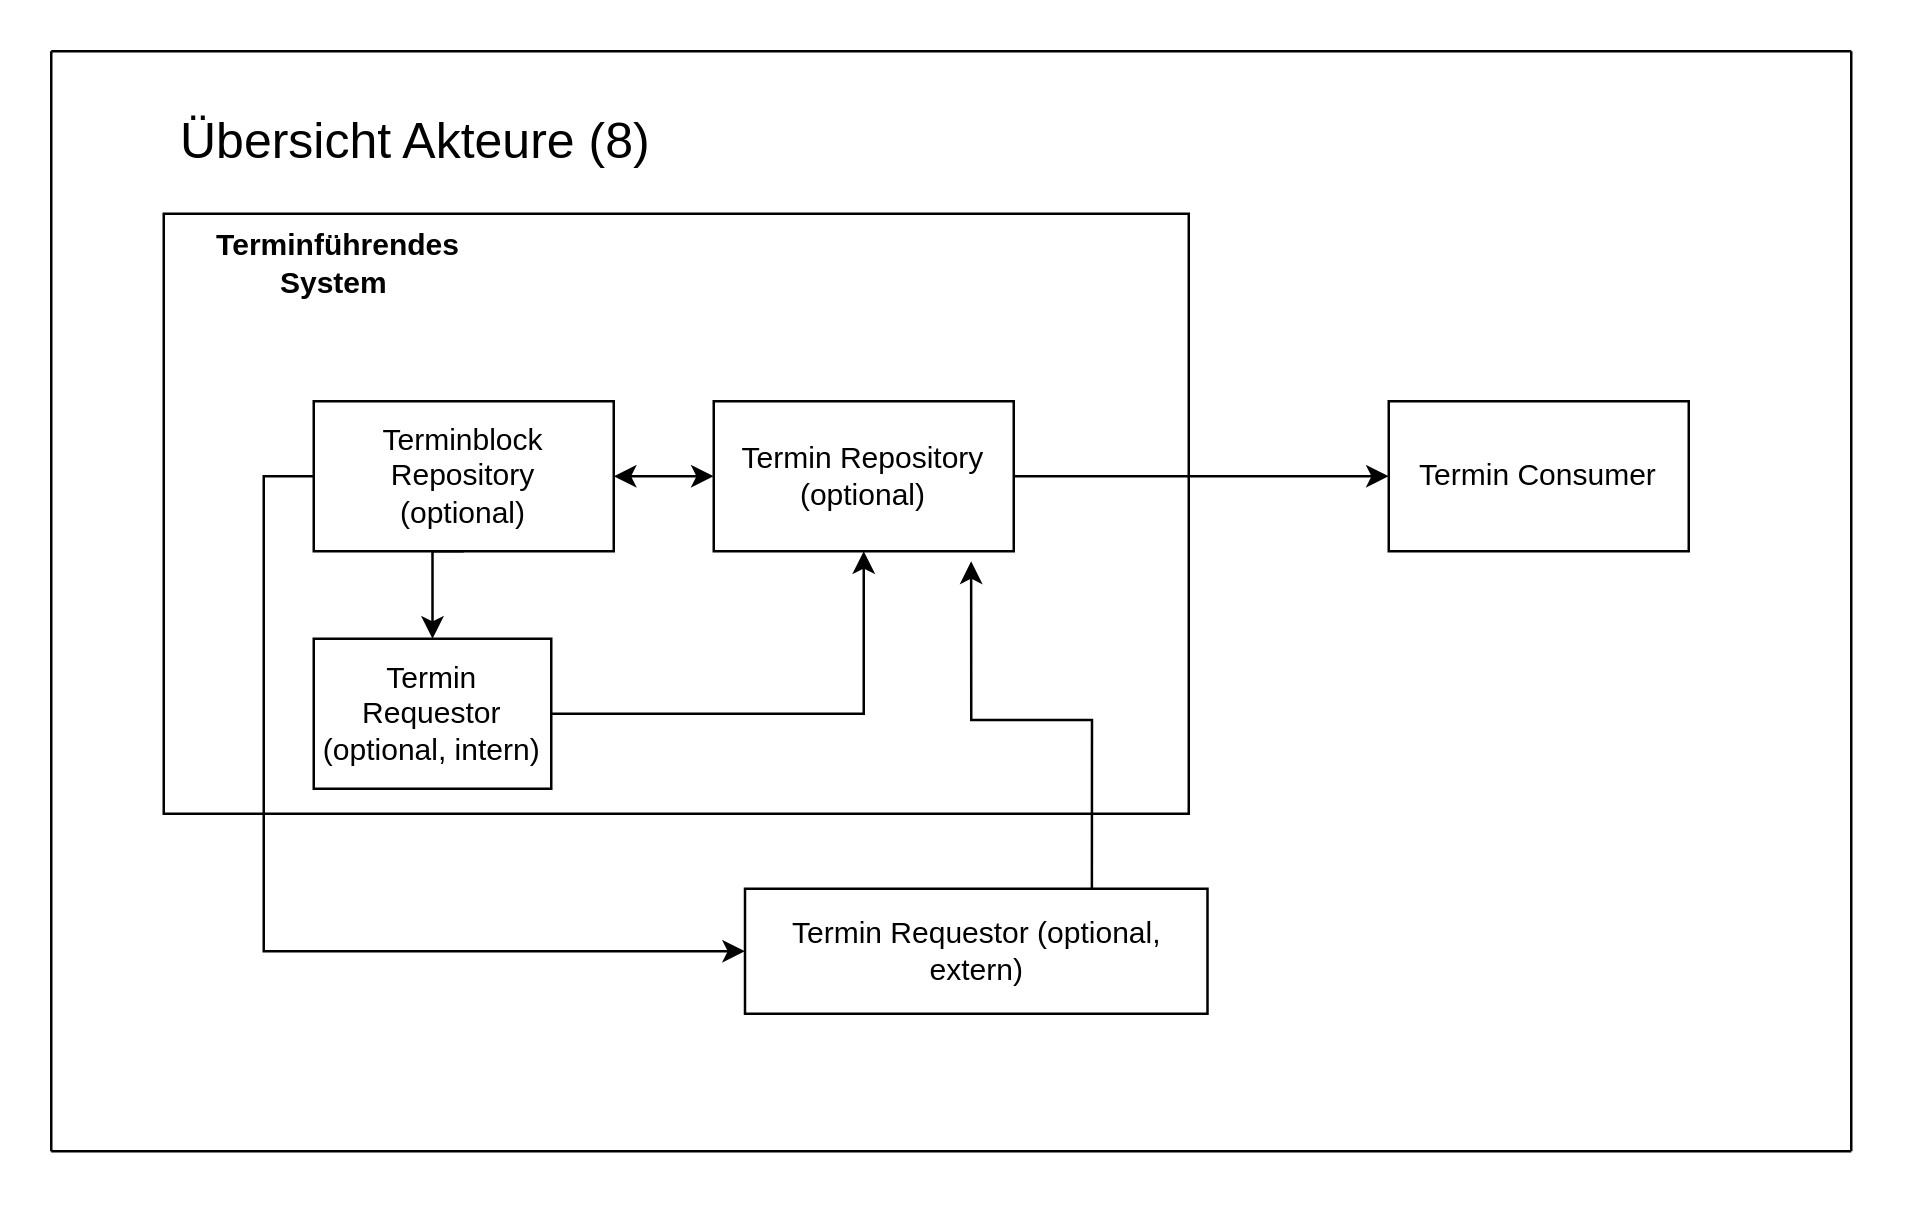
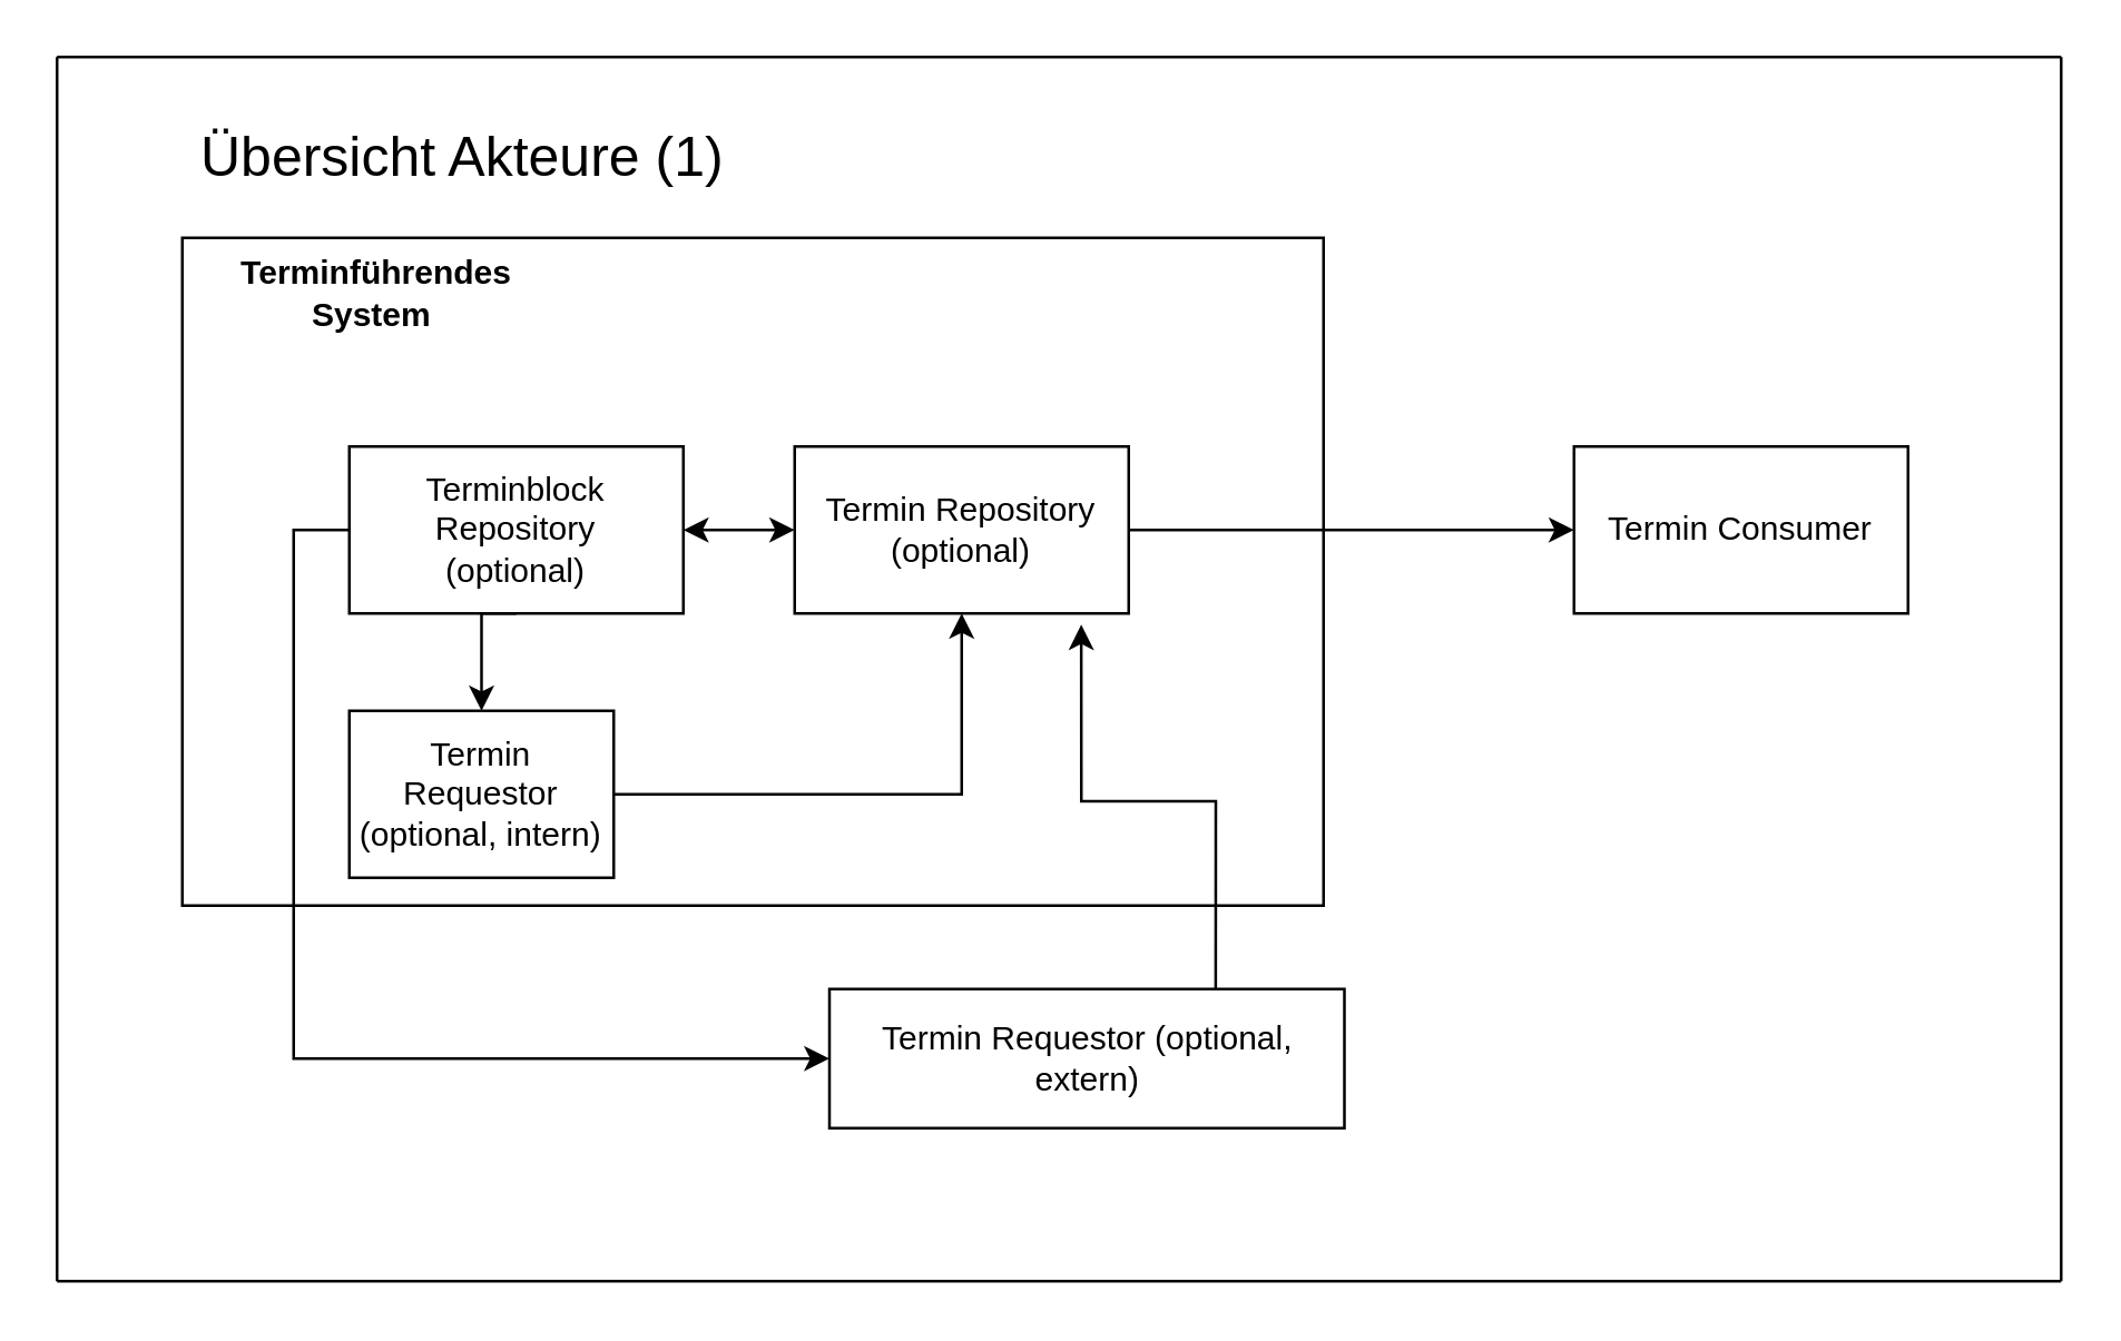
- <mxCell id="16" value="Übersicht Akteure&lt;span&gt;&#09;&lt;/span&gt; (8)" style="text;html=1;strokeColor=none;fillColor=none;align=left;verticalAlign=middle;whiteSpace=wrap;rounded=0;fontSize=20;" parent="1" vertex="1"><mxGeometry x="70" y="40" width="325" height="30" as="geometry" /></mxCell>
+ <mxCell id="16" value="Übersicht Akteure&lt;span&gt;&#09;&lt;/span&gt; (1)" style="text;html=1;strokeColor=none;fillColor=none;align=left;verticalAlign=middle;whiteSpace=wrap;rounded=0;fontSize=20;" parent="1" vertex="1"><mxGeometry x="70" y="40" width="325" height="30" as="geometry" /></mxCell>
- <mxCell id="10" value="Termin Consumer" style="rounded=0;whiteSpace=wrap;html=1;fillColor=none;" parent="1" vertex="1"><mxGeometry x="555" y="160" width="120" height="60" as="geometry" /></mxCell>
+ <mxCell id="10" value="Termin Consumer" style="rounded=0;whiteSpace=wrap;html=1;fillColor=none;" parent="1" vertex="1"><mxGeometry x="565" y="160" width="120" height="60" as="geometry" /></mxCell>
